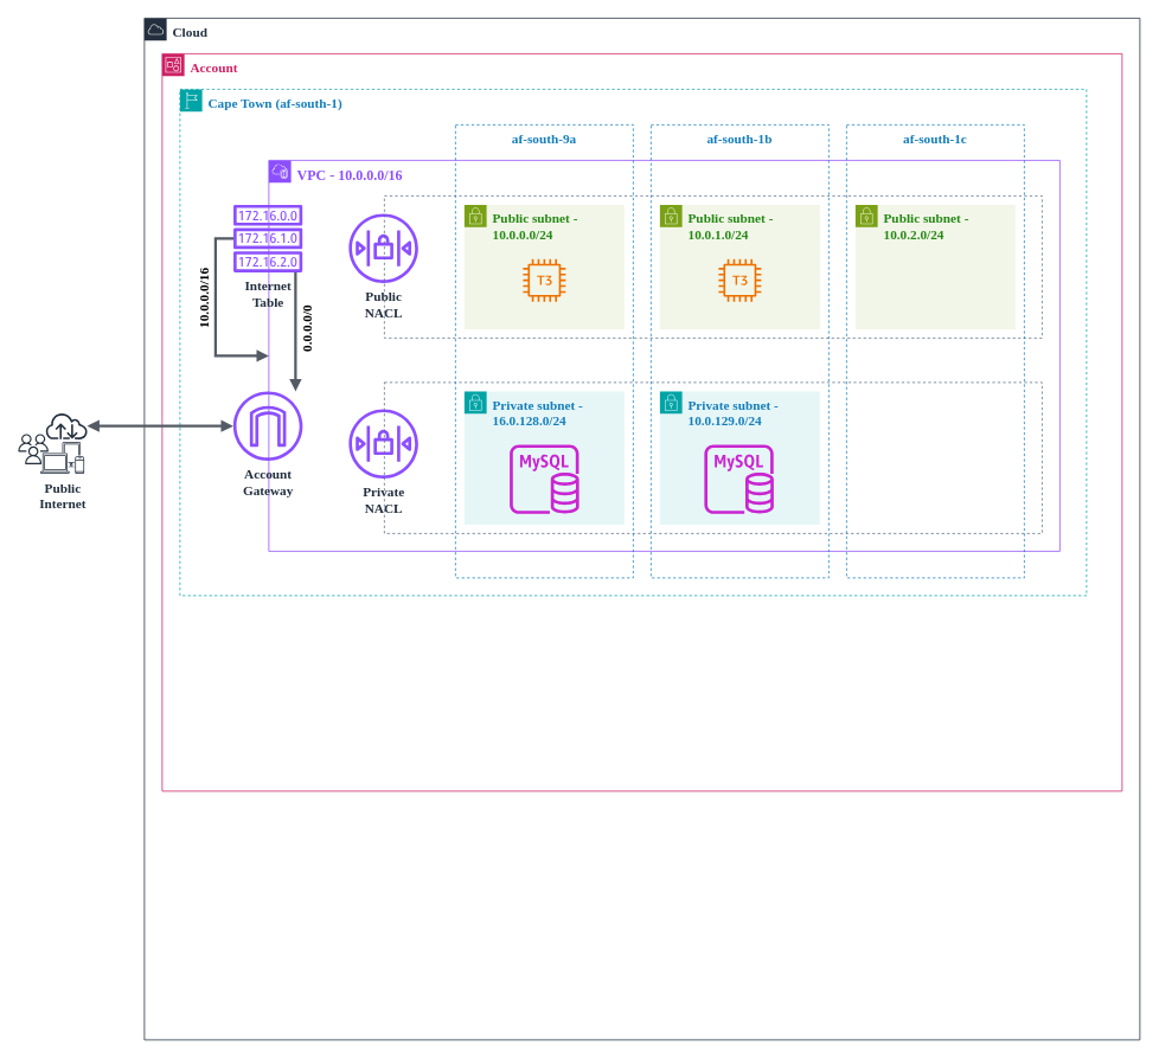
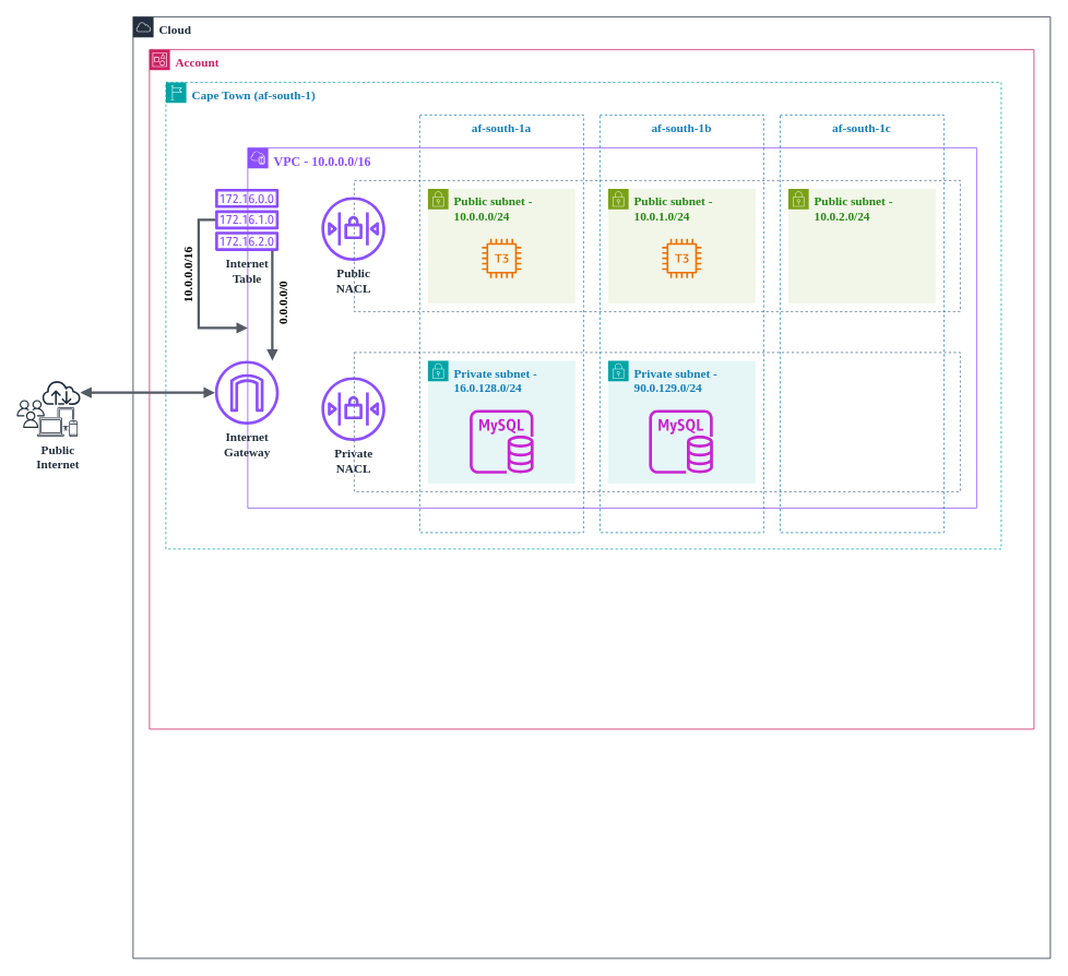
- <mxCell id="13" value="af-south-9a" style="fillColor=none;strokeColor=#147EBA;dashed=1;verticalAlign=top;fontStyle=1;fontColor=#147EBA;whiteSpace=wrap;html=1;rounded=0;fontFamily=Verdana;fontSize=15;" parent="4" vertex="1"><mxGeometry x="310" y="40" width="200" height="510" as="geometry" /></mxCell>
+ <mxCell id="13" value="af-south-1a" style="fillColor=none;strokeColor=#147EBA;dashed=1;verticalAlign=top;fontStyle=1;fontColor=#147EBA;whiteSpace=wrap;html=1;rounded=0;fontFamily=Verdana;fontSize=15;" parent="4" vertex="1"><mxGeometry x="310" y="40" width="200" height="510" as="geometry" /></mxCell>
- <mxCell id="21" value="Private subnet - 10.0.129.0/24" style="points=[[0,0],[0.25,0],[0.5,0],[0.75,0],[1,0],[1,0.25],[1,0.5],[1,0.75],[1,1],[0.75,1],[0.5,1],[0.25,1],[0,1],[0,0.75],[0,0.5],[0,0.25]];outlineConnect=0;gradientColor=none;html=1;whiteSpace=wrap;fontSize=15;fontStyle=1;container=1;pointerEvents=0;collapsible=0;recursiveResize=0;shape=mxgraph.aws4.group;grIcon=mxgraph.aws4.group_security_group;grStroke=0;strokeColor=#00A4A6;fillColor=#E6F6F7;verticalAlign=top;align=left;spacingLeft=30;fontColor=#147EBA;dashed=0;fontFamily=Verdana;" parent="4" vertex="1"><mxGeometry x="540" y="340" width="180" height="150" as="geometry" /></mxCell>
+ <mxCell id="21" value="Private subnet - 90.0.129.0/24" style="points=[[0,0],[0.25,0],[0.5,0],[0.75,0],[1,0],[1,0.25],[1,0.5],[1,0.75],[1,1],[0.75,1],[0.5,1],[0.25,1],[0,1],[0,0.75],[0,0.5],[0,0.25]];outlineConnect=0;gradientColor=none;html=1;whiteSpace=wrap;fontSize=15;fontStyle=1;container=1;pointerEvents=0;collapsible=0;recursiveResize=0;shape=mxgraph.aws4.group;grIcon=mxgraph.aws4.group_security_group;grStroke=0;strokeColor=#00A4A6;fillColor=#E6F6F7;verticalAlign=top;align=left;spacingLeft=30;fontColor=#147EBA;dashed=0;fontFamily=Verdana;" parent="4" vertex="1"><mxGeometry x="540" y="340" width="180" height="150" as="geometry" /></mxCell>
- <mxCell id="6" value="Account&lt;div&gt;Gateway&lt;/div&gt;" style="sketch=0;outlineConnect=0;fontColor=#232F3E;gradientColor=none;fillColor=#8C4FFF;strokeColor=none;dashed=0;verticalLabelPosition=bottom;verticalAlign=top;align=center;html=1;fontSize=15;fontStyle=1;aspect=fixed;pointerEvents=1;shape=mxgraph.aws4.internet_gateway;fontFamily=Verdana;" parent="5" vertex="1"><mxGeometry x="-40" y="260" width="78" height="78" as="geometry" /></mxCell>
+ <mxCell id="6" value="Internet&lt;div&gt;Gateway&lt;/div&gt;" style="sketch=0;outlineConnect=0;fontColor=#232F3E;gradientColor=none;fillColor=#8C4FFF;strokeColor=none;dashed=0;verticalLabelPosition=bottom;verticalAlign=top;align=center;html=1;fontSize=15;fontStyle=1;aspect=fixed;pointerEvents=1;shape=mxgraph.aws4.internet_gateway;fontFamily=Verdana;" parent="5" vertex="1"><mxGeometry x="-40" y="260" width="78" height="78" as="geometry" /></mxCell>
